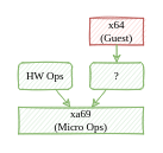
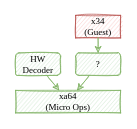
- <mxCell id="2" value="&lt;font face=&quot;mono&quot;&gt;x64&lt;br&gt;(Guest)&lt;br&gt;&lt;/font&gt;" style="rounded=0;whiteSpace=wrap;html=1;fillColor=#f8cecc;strokeColor=#b85450;sketch=1;" parent="1" vertex="1"><mxGeometry x="100" y="20" width="60" height="30" as="geometry" /></mxCell>
+ <mxCell id="2" value="&lt;font face=&quot;mono&quot;&gt;x34&lt;br&gt;(Guest)&lt;br&gt;&lt;/font&gt;" style="rounded=0;whiteSpace=wrap;html=1;fillColor=#f8cecc;strokeColor=#b85450;sketch=1;" parent="1" vertex="1"><mxGeometry x="100" y="20" width="60" height="30" as="geometry" /></mxCell>
- <mxCell id="7" value="&lt;span style=&quot;font-family: mono;&quot;&gt;HW Ops&lt;/span&gt;" style="rounded=1;whiteSpace=wrap;html=1;fillColor=#d5e8d4;strokeColor=#82b366;sketch=1;glass=0;" parent="1" vertex="1"><mxGeometry x="20" y="70" width="60" height="30" as="geometry" /></mxCell>
+ <mxCell id="7" value="&lt;span style=&quot;font-family: mono;&quot;&gt;HW Decoder&lt;/span&gt;" style="rounded=1;whiteSpace=wrap;html=1;fillColor=#d5e8d4;strokeColor=#82b366;sketch=1;glass=0;" parent="1" vertex="1"><mxGeometry x="20" y="70" width="60" height="30" as="geometry" /></mxCell>
- <mxCell id="3" value="&lt;font face=&quot;mono&quot;&gt;xa69&lt;br&gt;(Micro Ops)&lt;br&gt;&lt;/font&gt;" style="rounded=0;whiteSpace=wrap;html=1;fillColor=#d5e8d4;strokeColor=#82b366;sketch=1;" parent="1" vertex="1"><mxGeometry x="20" y="120" width="140" height="30" as="geometry" /></mxCell>
+ <mxCell id="3" value="&lt;font face=&quot;mono&quot;&gt;xa64&lt;br&gt;(Micro Ops)&lt;br&gt;&lt;/font&gt;" style="rounded=0;whiteSpace=wrap;html=1;fillColor=#d5e8d4;strokeColor=#82b366;sketch=1;" parent="1" vertex="1"><mxGeometry x="20" y="120" width="140" height="30" as="geometry" /></mxCell>
